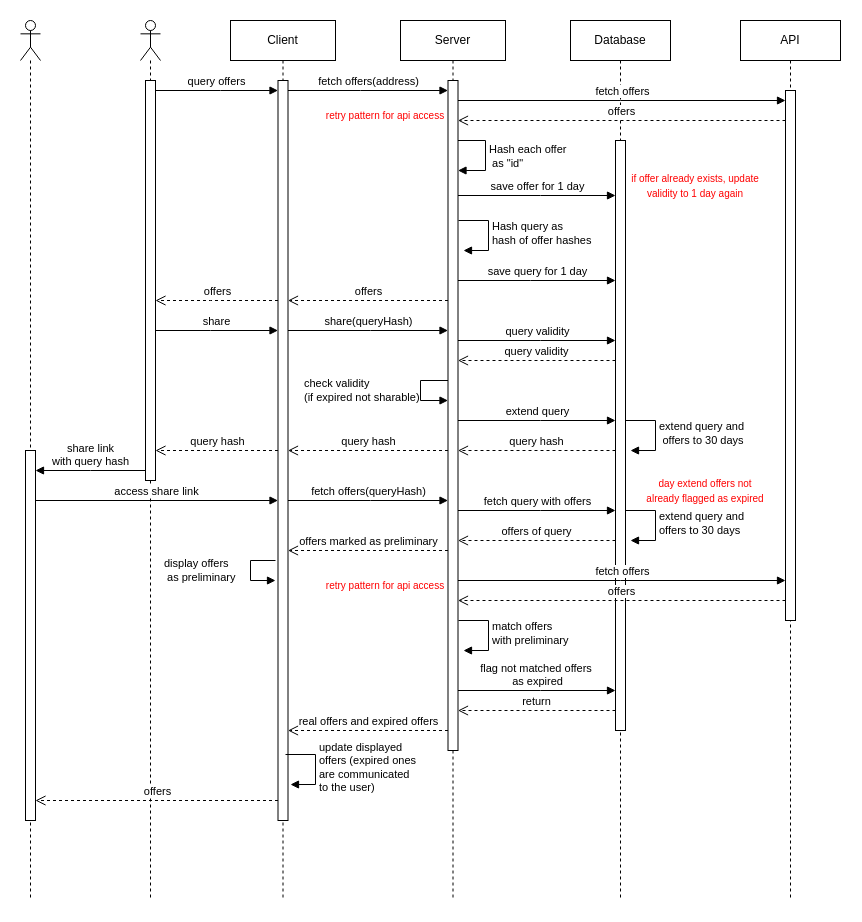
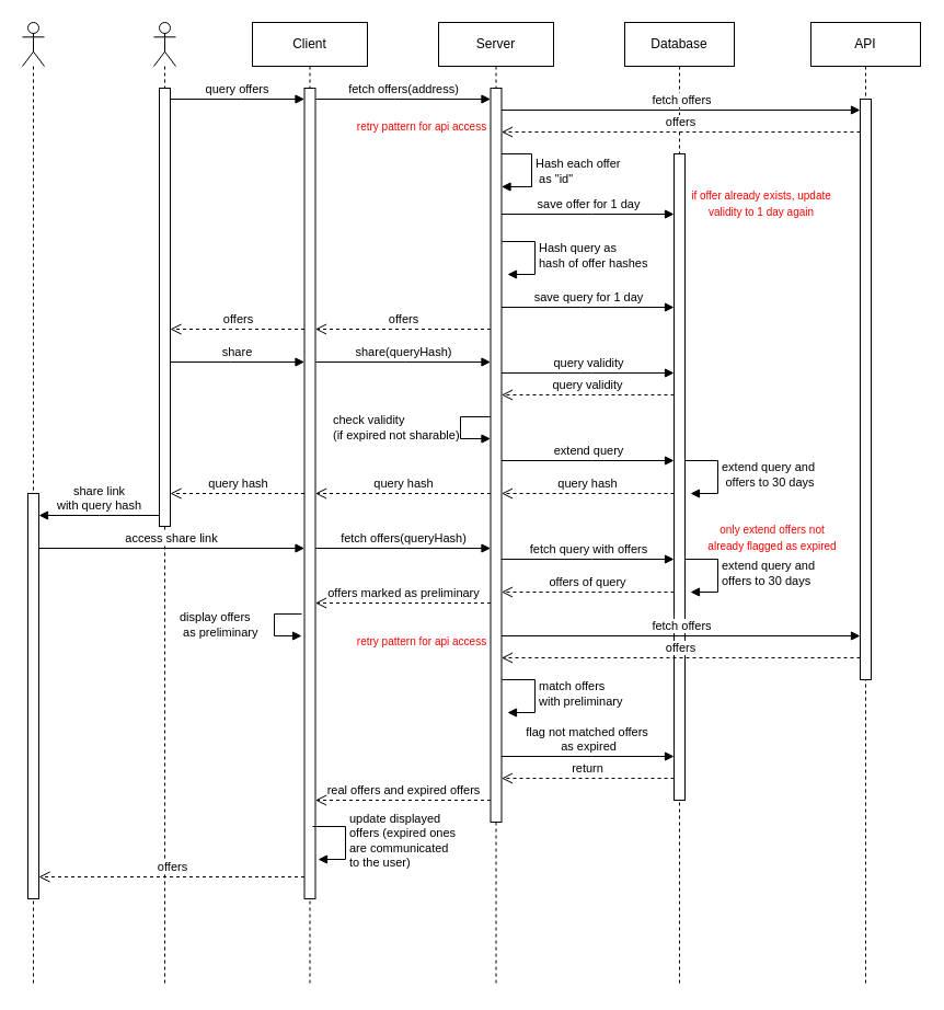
- <mxCell id="47" value="&lt;font style=&quot;font-size: 10px; color: rgb(255, 0, 0);&quot;&gt;day extend offers not already flagged as expired&lt;/font&gt;" style="text;html=1;align=center;verticalAlign=middle;whiteSpace=wrap;rounded=0;" vertex="1" parent="1"><mxGeometry x="640" y="475" width="130" height="30" as="geometry" /></mxCell>
+ <mxCell id="47" value="&lt;font style=&quot;font-size: 10px; color: rgb(255, 0, 0);&quot;&gt;only extend offers not already flagged as expired&lt;/font&gt;" style="text;html=1;align=center;verticalAlign=middle;whiteSpace=wrap;rounded=0;" vertex="1" parent="1"><mxGeometry x="640" y="475" width="130" height="30" as="geometry" /></mxCell>
